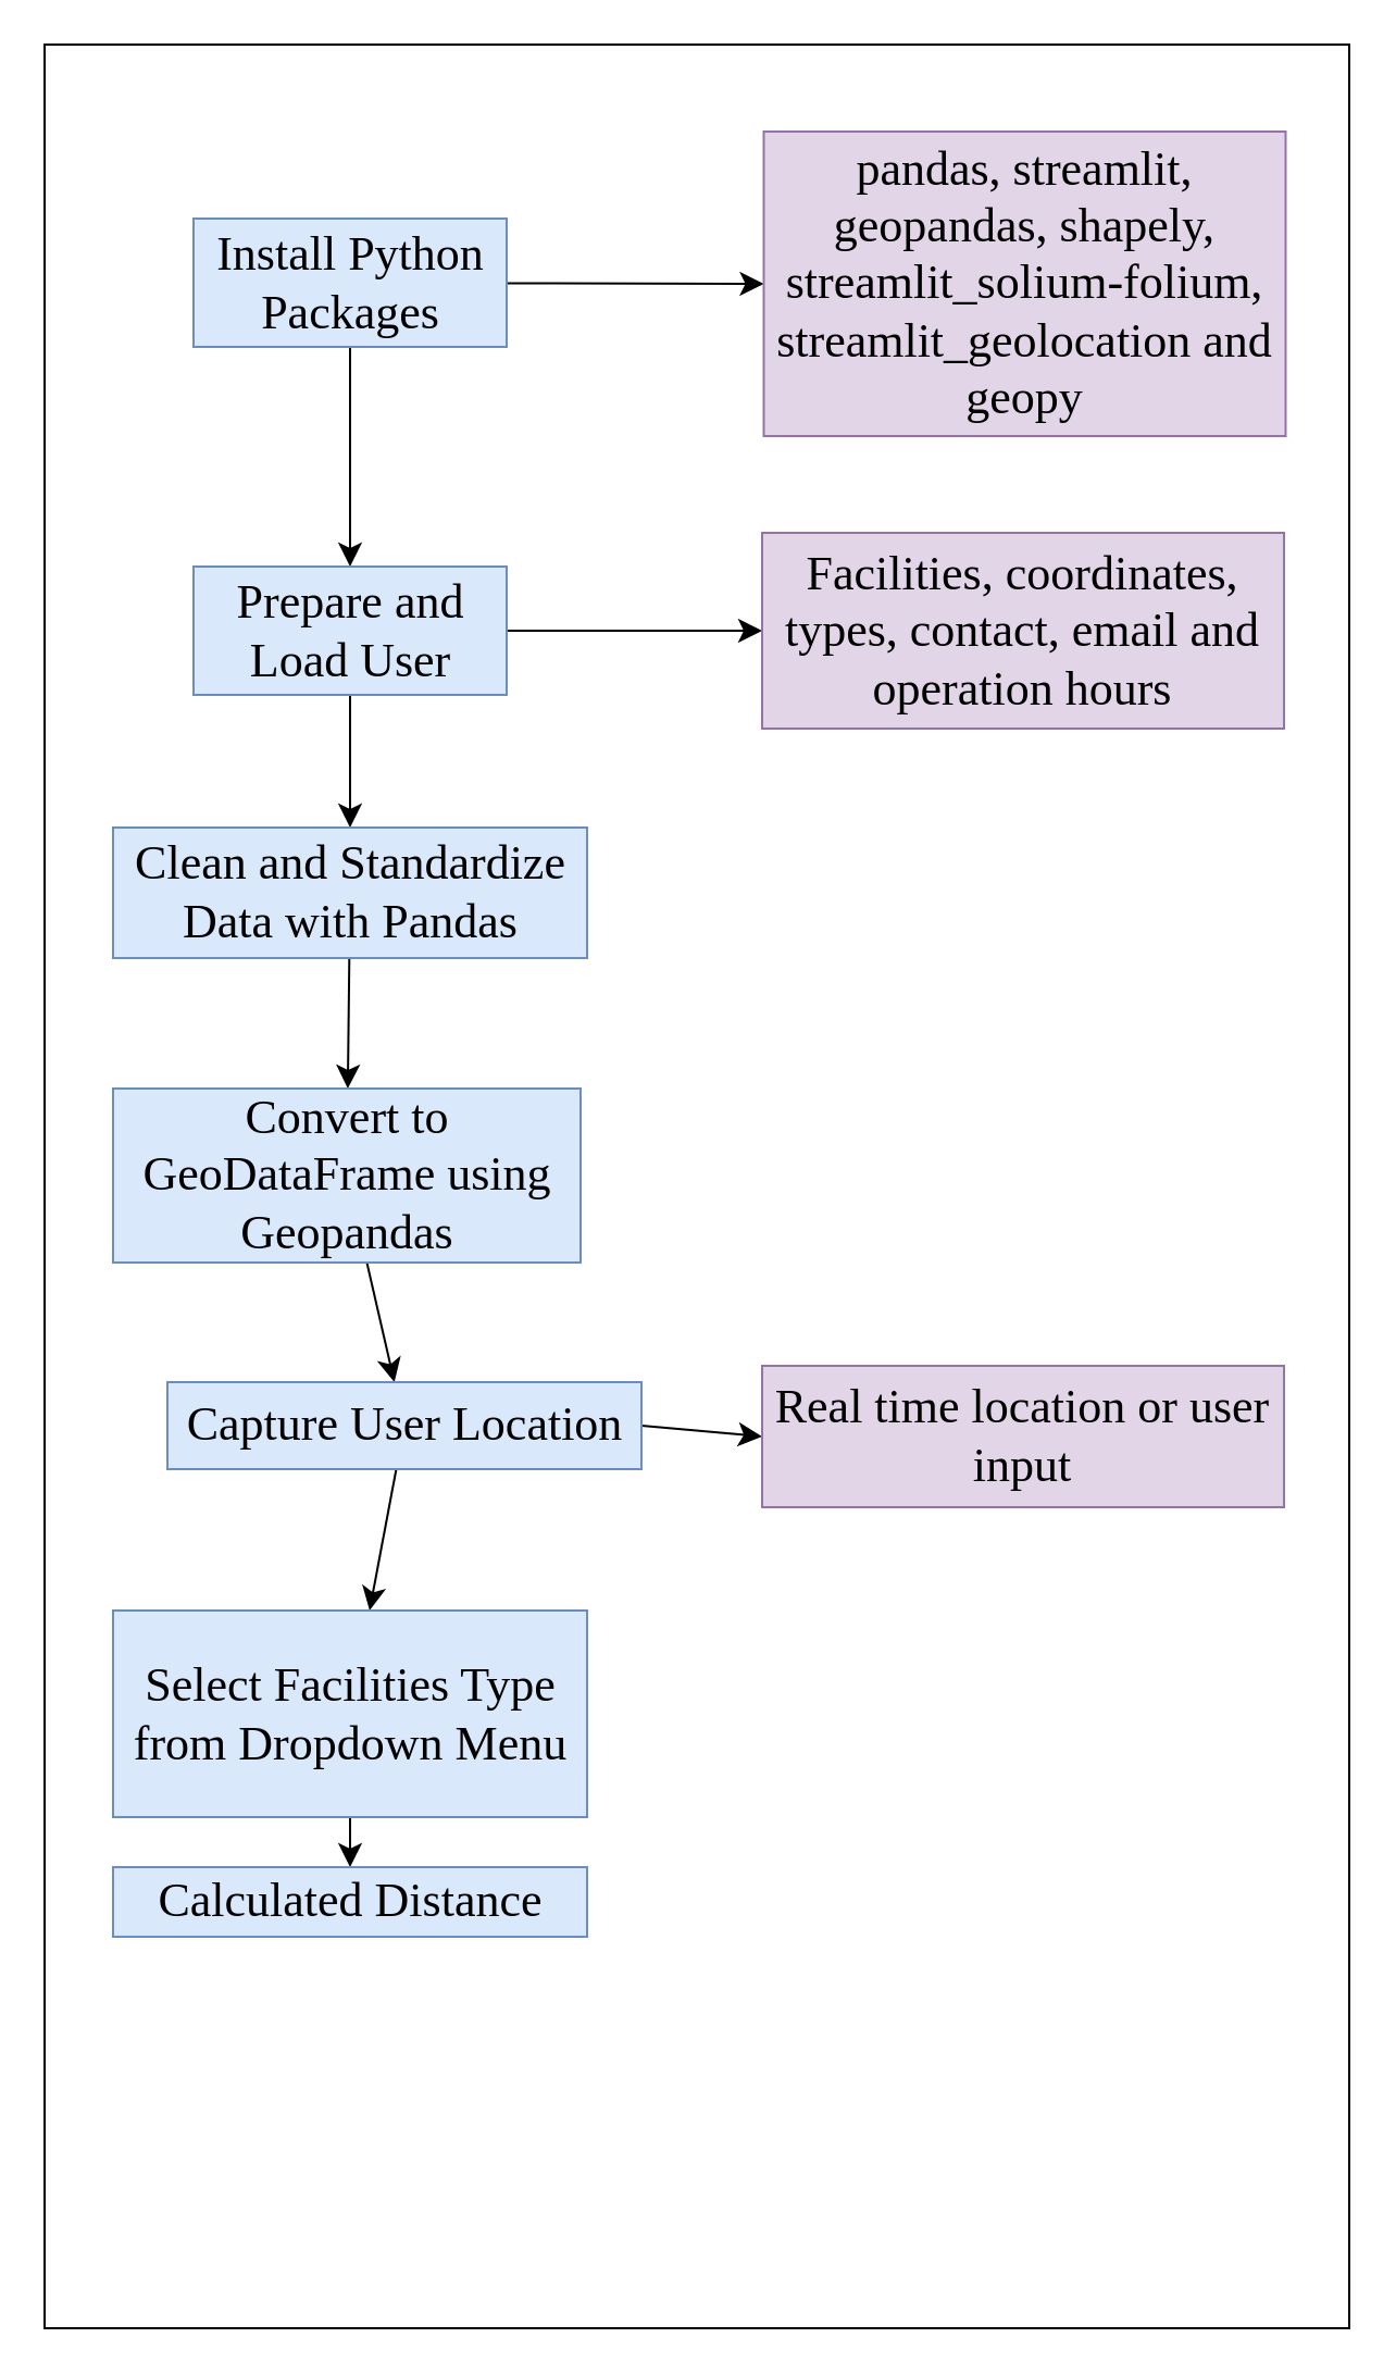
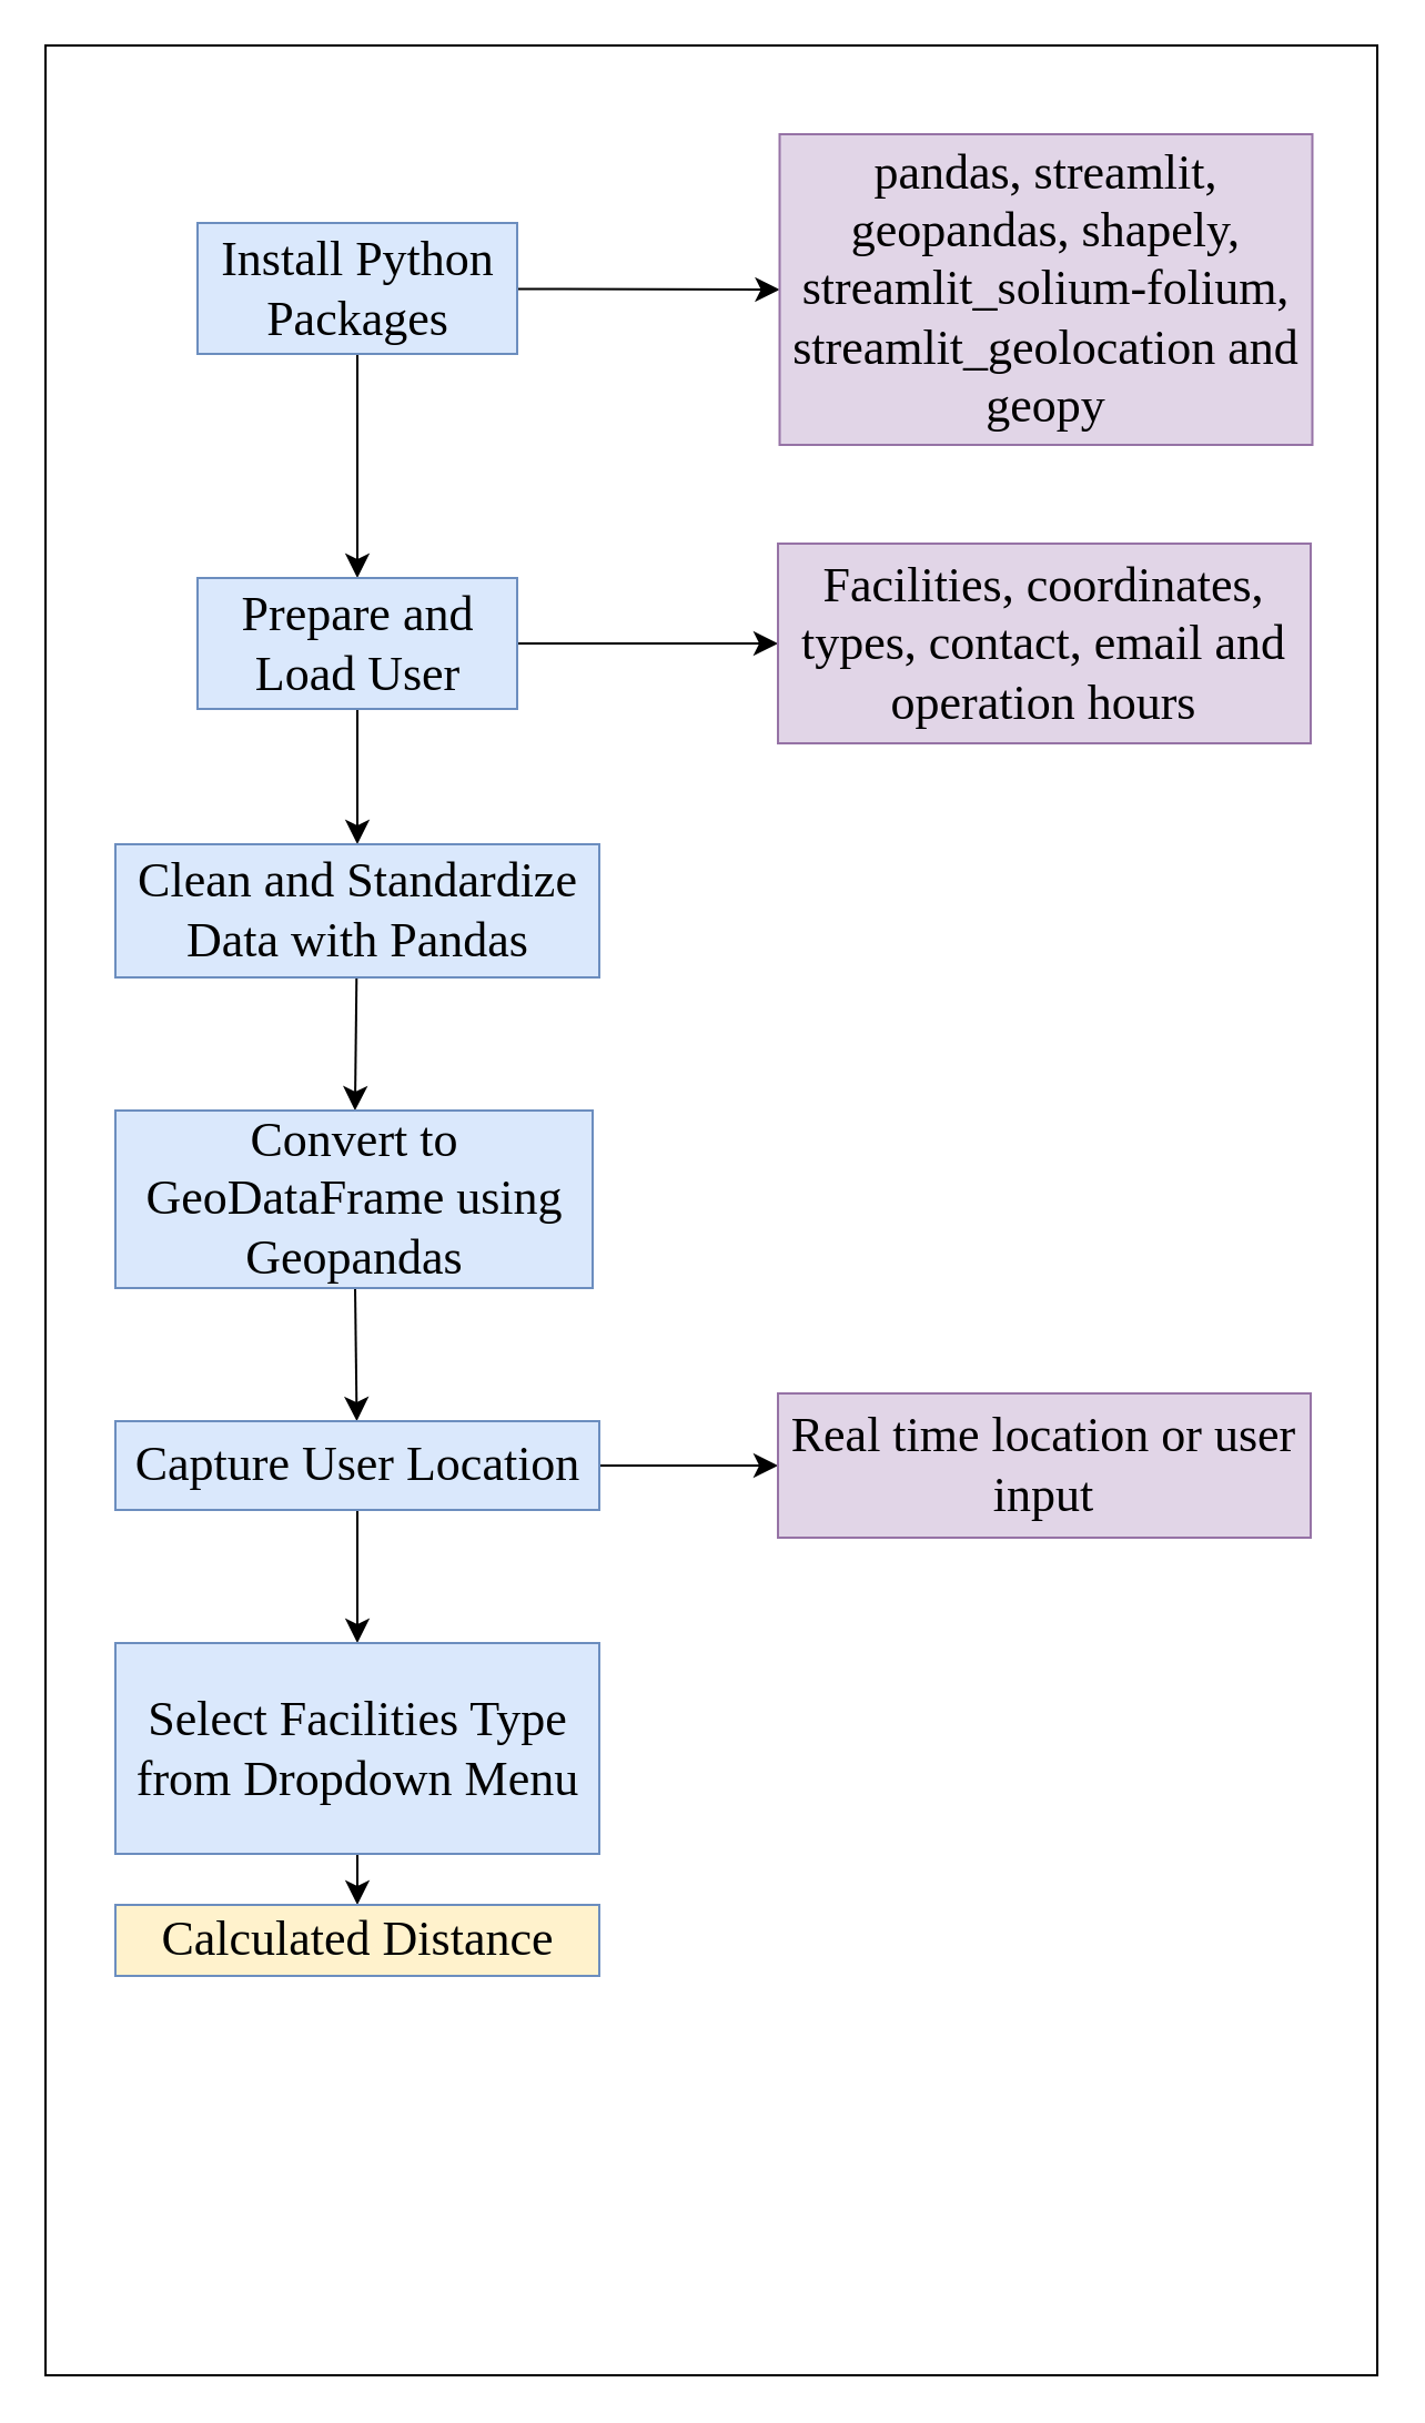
- <mxCell id="15" value="&lt;p&gt;&lt;font style=&quot;font-size: 22px;&quot; face=&quot;Times New Roman&quot;&gt;Capture User Location&lt;/font&gt;&lt;/p&gt;" style="rounded=0;whiteSpace=wrap;html=1;fillColor=#dae8fc;strokeColor=#6c8ebf;" vertex="1" parent="1"><mxGeometry x="76.5" y="635" width="218" height="40" as="geometry" /></mxCell>
+ <mxCell id="15" value="&lt;p&gt;&lt;font style=&quot;font-size: 22px;&quot; face=&quot;Times New Roman&quot;&gt;Capture User Location&lt;/font&gt;&lt;/p&gt;" style="rounded=0;whiteSpace=wrap;html=1;fillColor=#dae8fc;strokeColor=#6c8ebf;" vertex="1" parent="1"><mxGeometry x="51.5" y="640" width="218" height="40" as="geometry" /></mxCell>
- <mxCell id="18" value="&lt;p&gt;&lt;font style=&quot;font-size: 22px;&quot; face=&quot;Times New Roman&quot;&gt;Calculated Distance&lt;/font&gt;&lt;/p&gt;" style="rounded=0;whiteSpace=wrap;html=1;fillColor=#dae8fc;strokeColor=#6c8ebf;" vertex="1" parent="1"><mxGeometry x="51.5" y="858" width="218" height="32" as="geometry" /></mxCell>
+ <mxCell id="18" value="&lt;p&gt;&lt;font style=&quot;font-size: 22px;&quot; face=&quot;Times New Roman&quot;&gt;Calculated Distance&lt;/font&gt;&lt;/p&gt;" style="rounded=0;whiteSpace=wrap;html=1;fillColor=#fff2cc;strokeColor=#6c8ebf;" vertex="1" parent="1"><mxGeometry x="51.5" y="858" width="218" height="32" as="geometry" /></mxCell>
